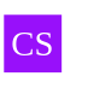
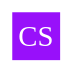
- <mxCell id="2" value="&lt;font style=&quot;font-size: 48px; color: rgb(255, 255, 255);&quot; face=&quot;Reddit Sans&quot; data-font-src=&quot;https://fonts.googleapis.com/css?family=Reddit+Sans&quot;&gt;CS&lt;/font&gt;" style="whiteSpace=wrap;html=1;aspect=fixed;fillColor=#9810FA;strokeColor=none;fontColor=#FFFFFF;" parent="1" vertex="1"><mxGeometry x="5" y="20" width="80" height="80" as="geometry" /></mxCell>
+ <mxCell id="2" value="&lt;font style=&quot;font-size: 48px; color: rgb(255, 255, 255);&quot; face=&quot;Reddit Sans&quot; data-font-src=&quot;https://fonts.googleapis.com/css?family=Reddit+Sans&quot;&gt;CS&lt;/font&gt;" style="whiteSpace=wrap;html=1;aspect=fixed;fillColor=#9810FA;strokeColor=none;fontColor=#FFFFFF;" parent="1" vertex="1"><mxGeometry x="20" y="20" width="80" height="80" as="geometry" /></mxCell>
